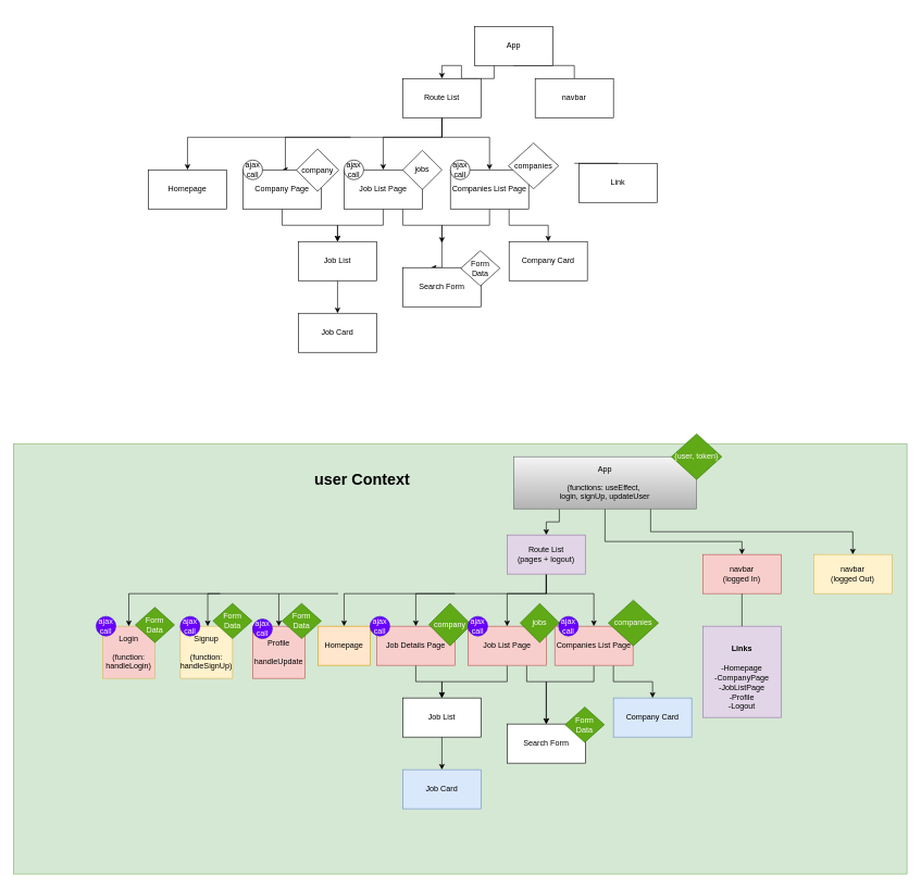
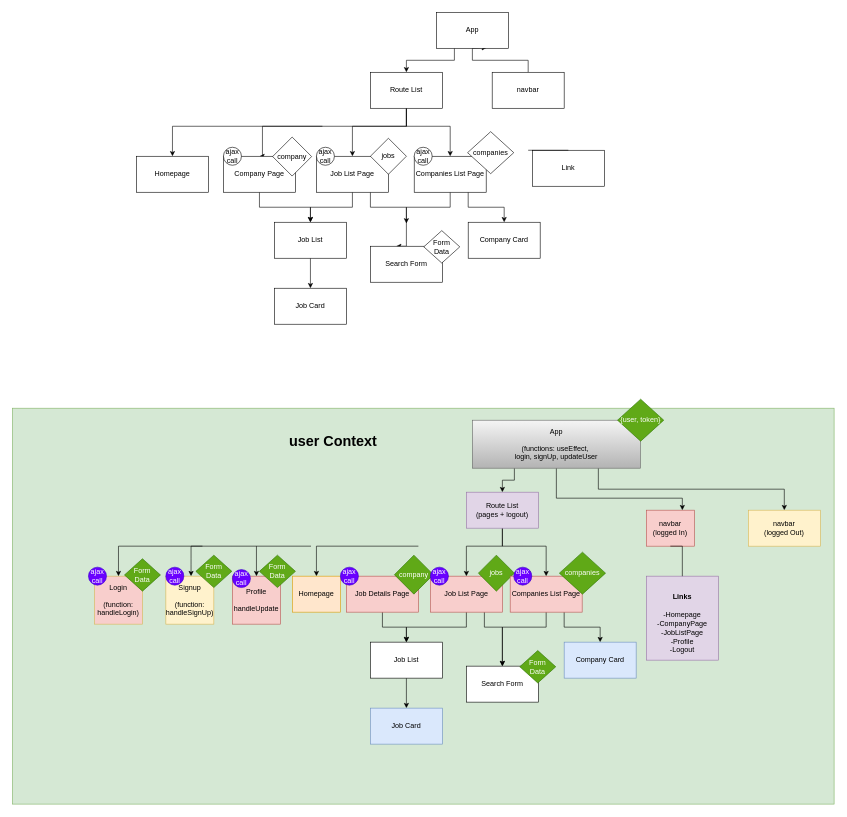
- <mxCell id="8" value="App" style="rounded=0;whiteSpace=wrap;html=1;" parent="1" vertex="1"><mxGeometry x="727" y="40" width="120" height="60" as="geometry" /></mxCell>
+ <mxCell id="8" value="App" style="rounded=0;whiteSpace=wrap;html=1;" parent="1" vertex="1"><mxGeometry x="727" y="20" width="120" height="60" as="geometry" /></mxCell>
- <mxCell id="35" value="navbar&lt;br&gt;(logged In)" style="rounded=0;whiteSpace=wrap;html=1;fillColor=#f8cecc;strokeColor=#b85450;" parent="1" vertex="1"><mxGeometry x="1077" y="850" width="120" height="60" as="geometry" /></mxCell>
+ <mxCell id="35" value="navbar&lt;br&gt;(logged In)" style="rounded=0;whiteSpace=wrap;html=1;fillColor=#f8cecc;strokeColor=#b85450;" parent="1" vertex="1"><mxGeometry x="1077" y="850" width="80" height="60" as="geometry" /></mxCell>
- <mxCell id="51" style="edgeStyle=orthogonalEdgeStyle;rounded=0;orthogonalLoop=1;jettySize=auto;html=1;entryX=0.5;entryY=0;entryDx=0;entryDy=0;" parent="1" source="54" target="56" edge="1"><mxGeometry relative="1" as="geometry"><Array as="points"><mxPoint x="837" y="910" /><mxPoint x="637" y="910" /></Array></mxGeometry></mxCell>
